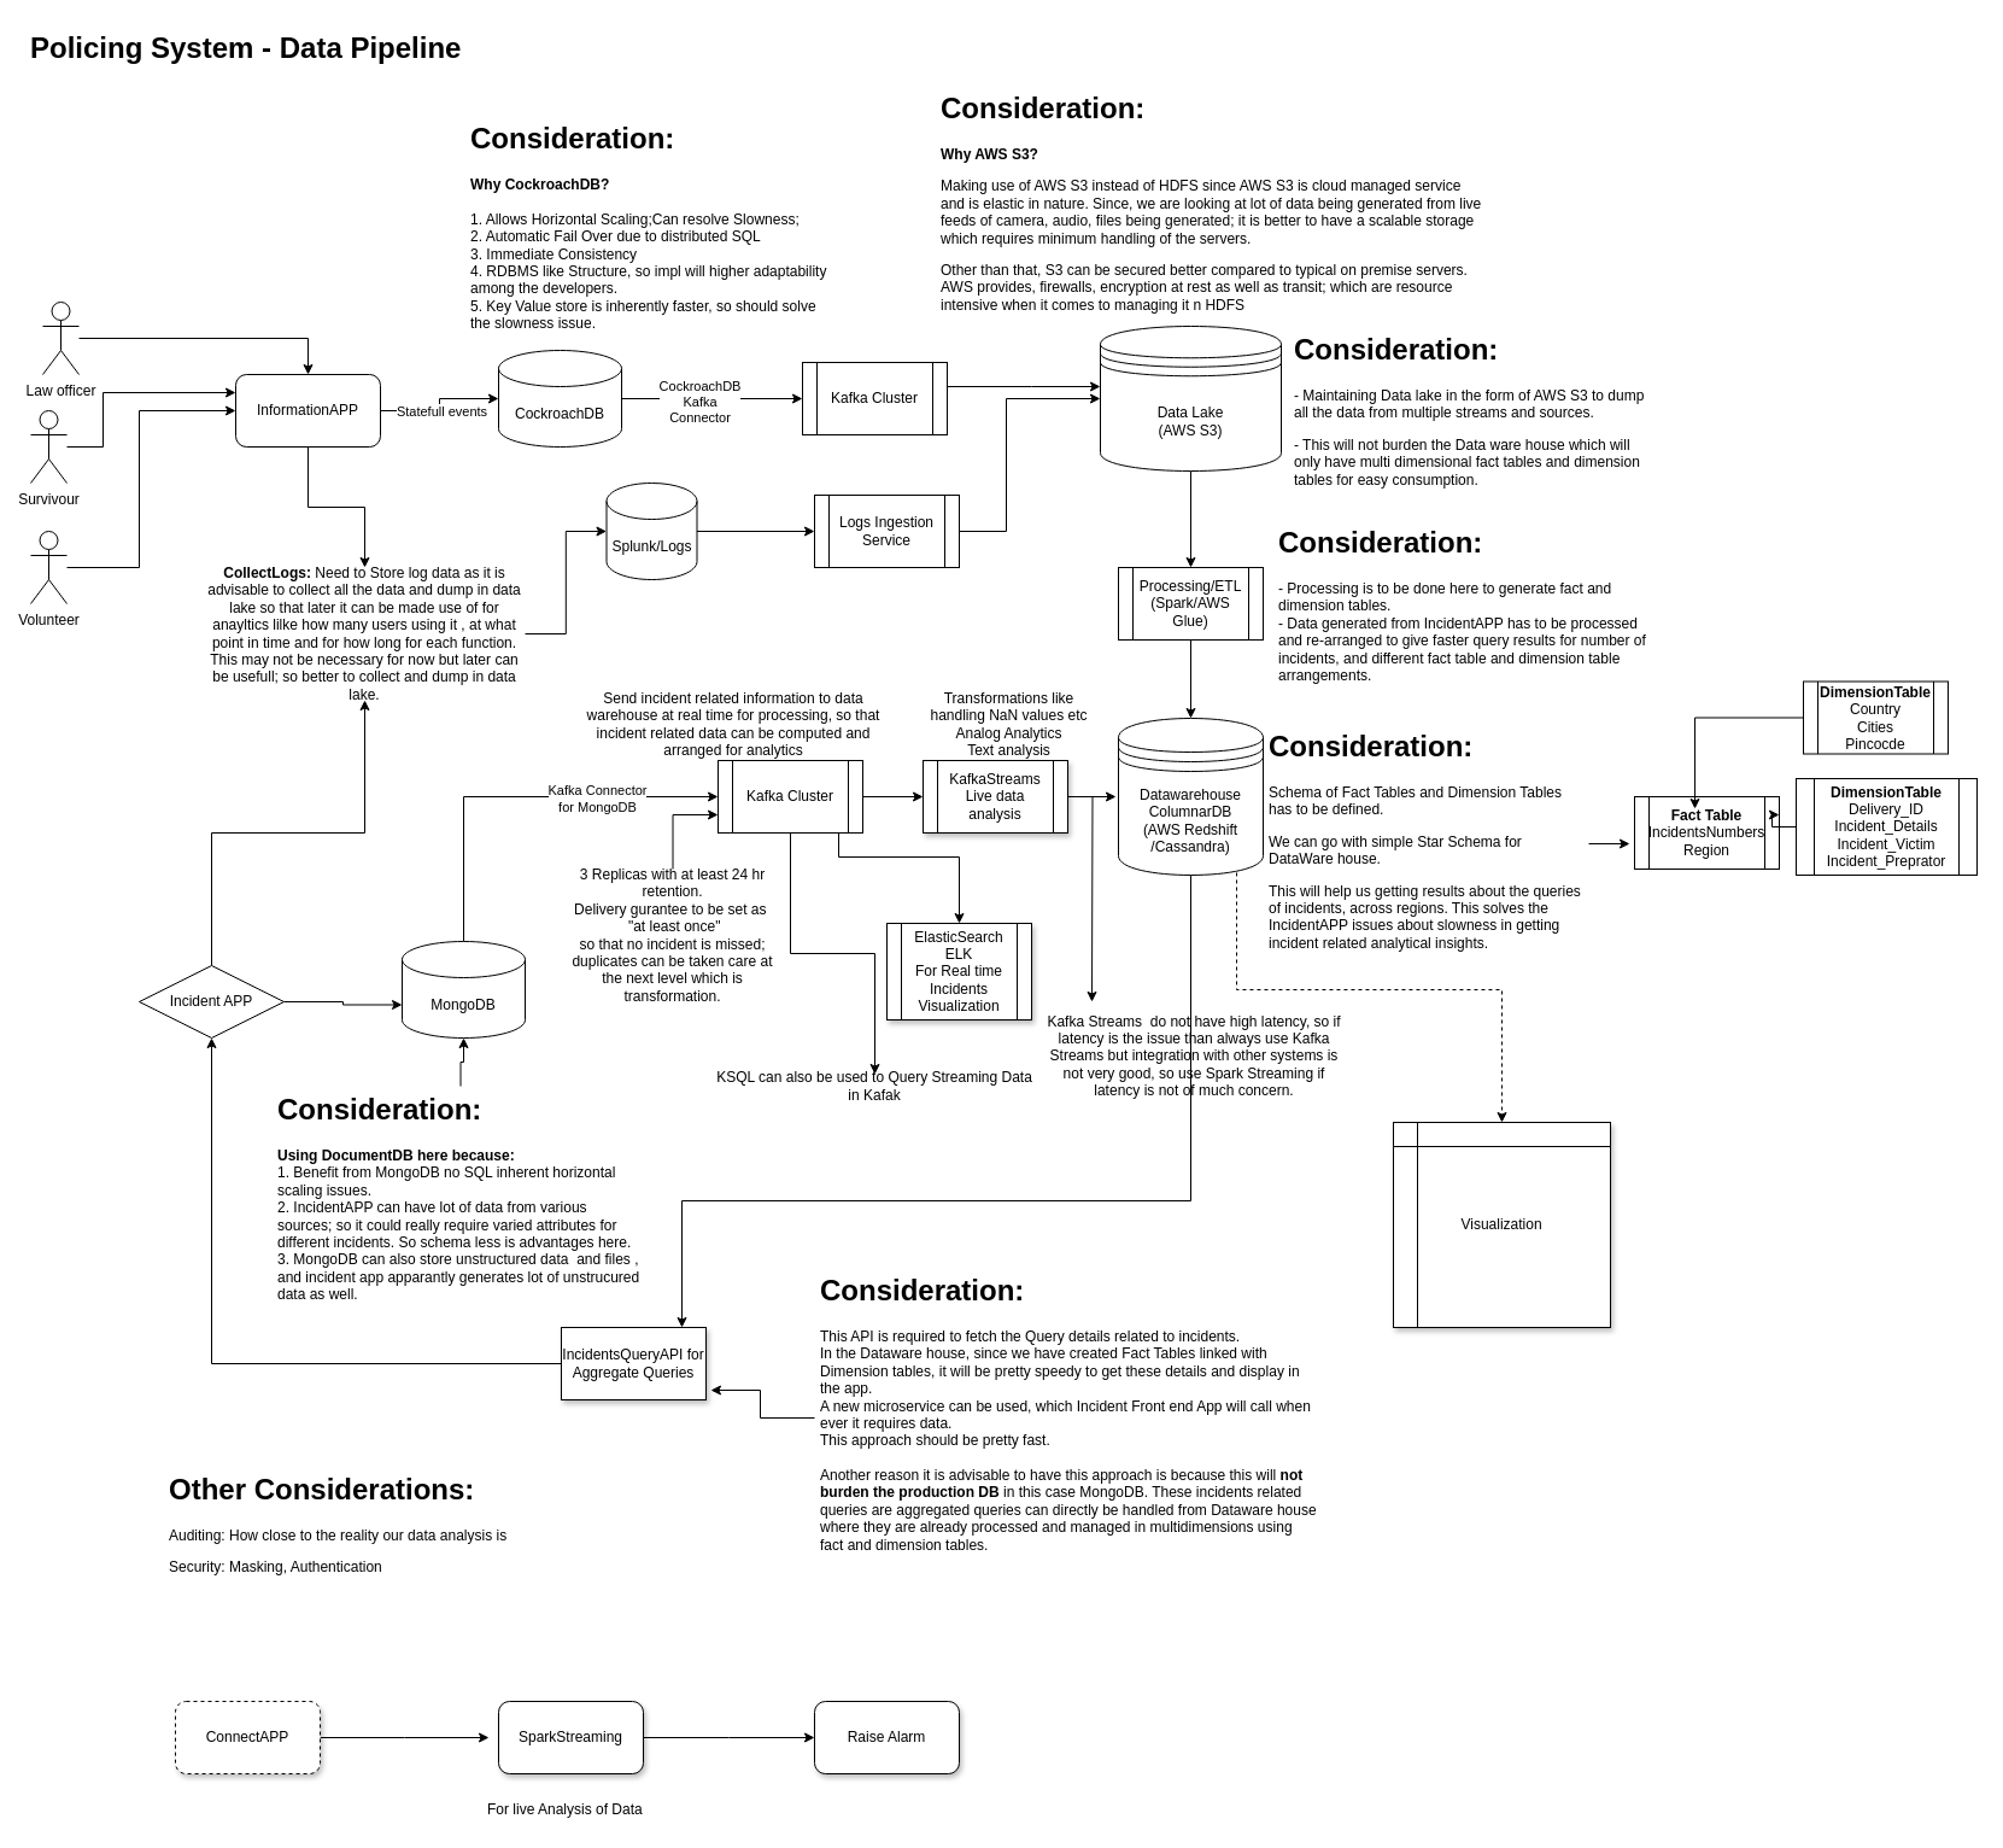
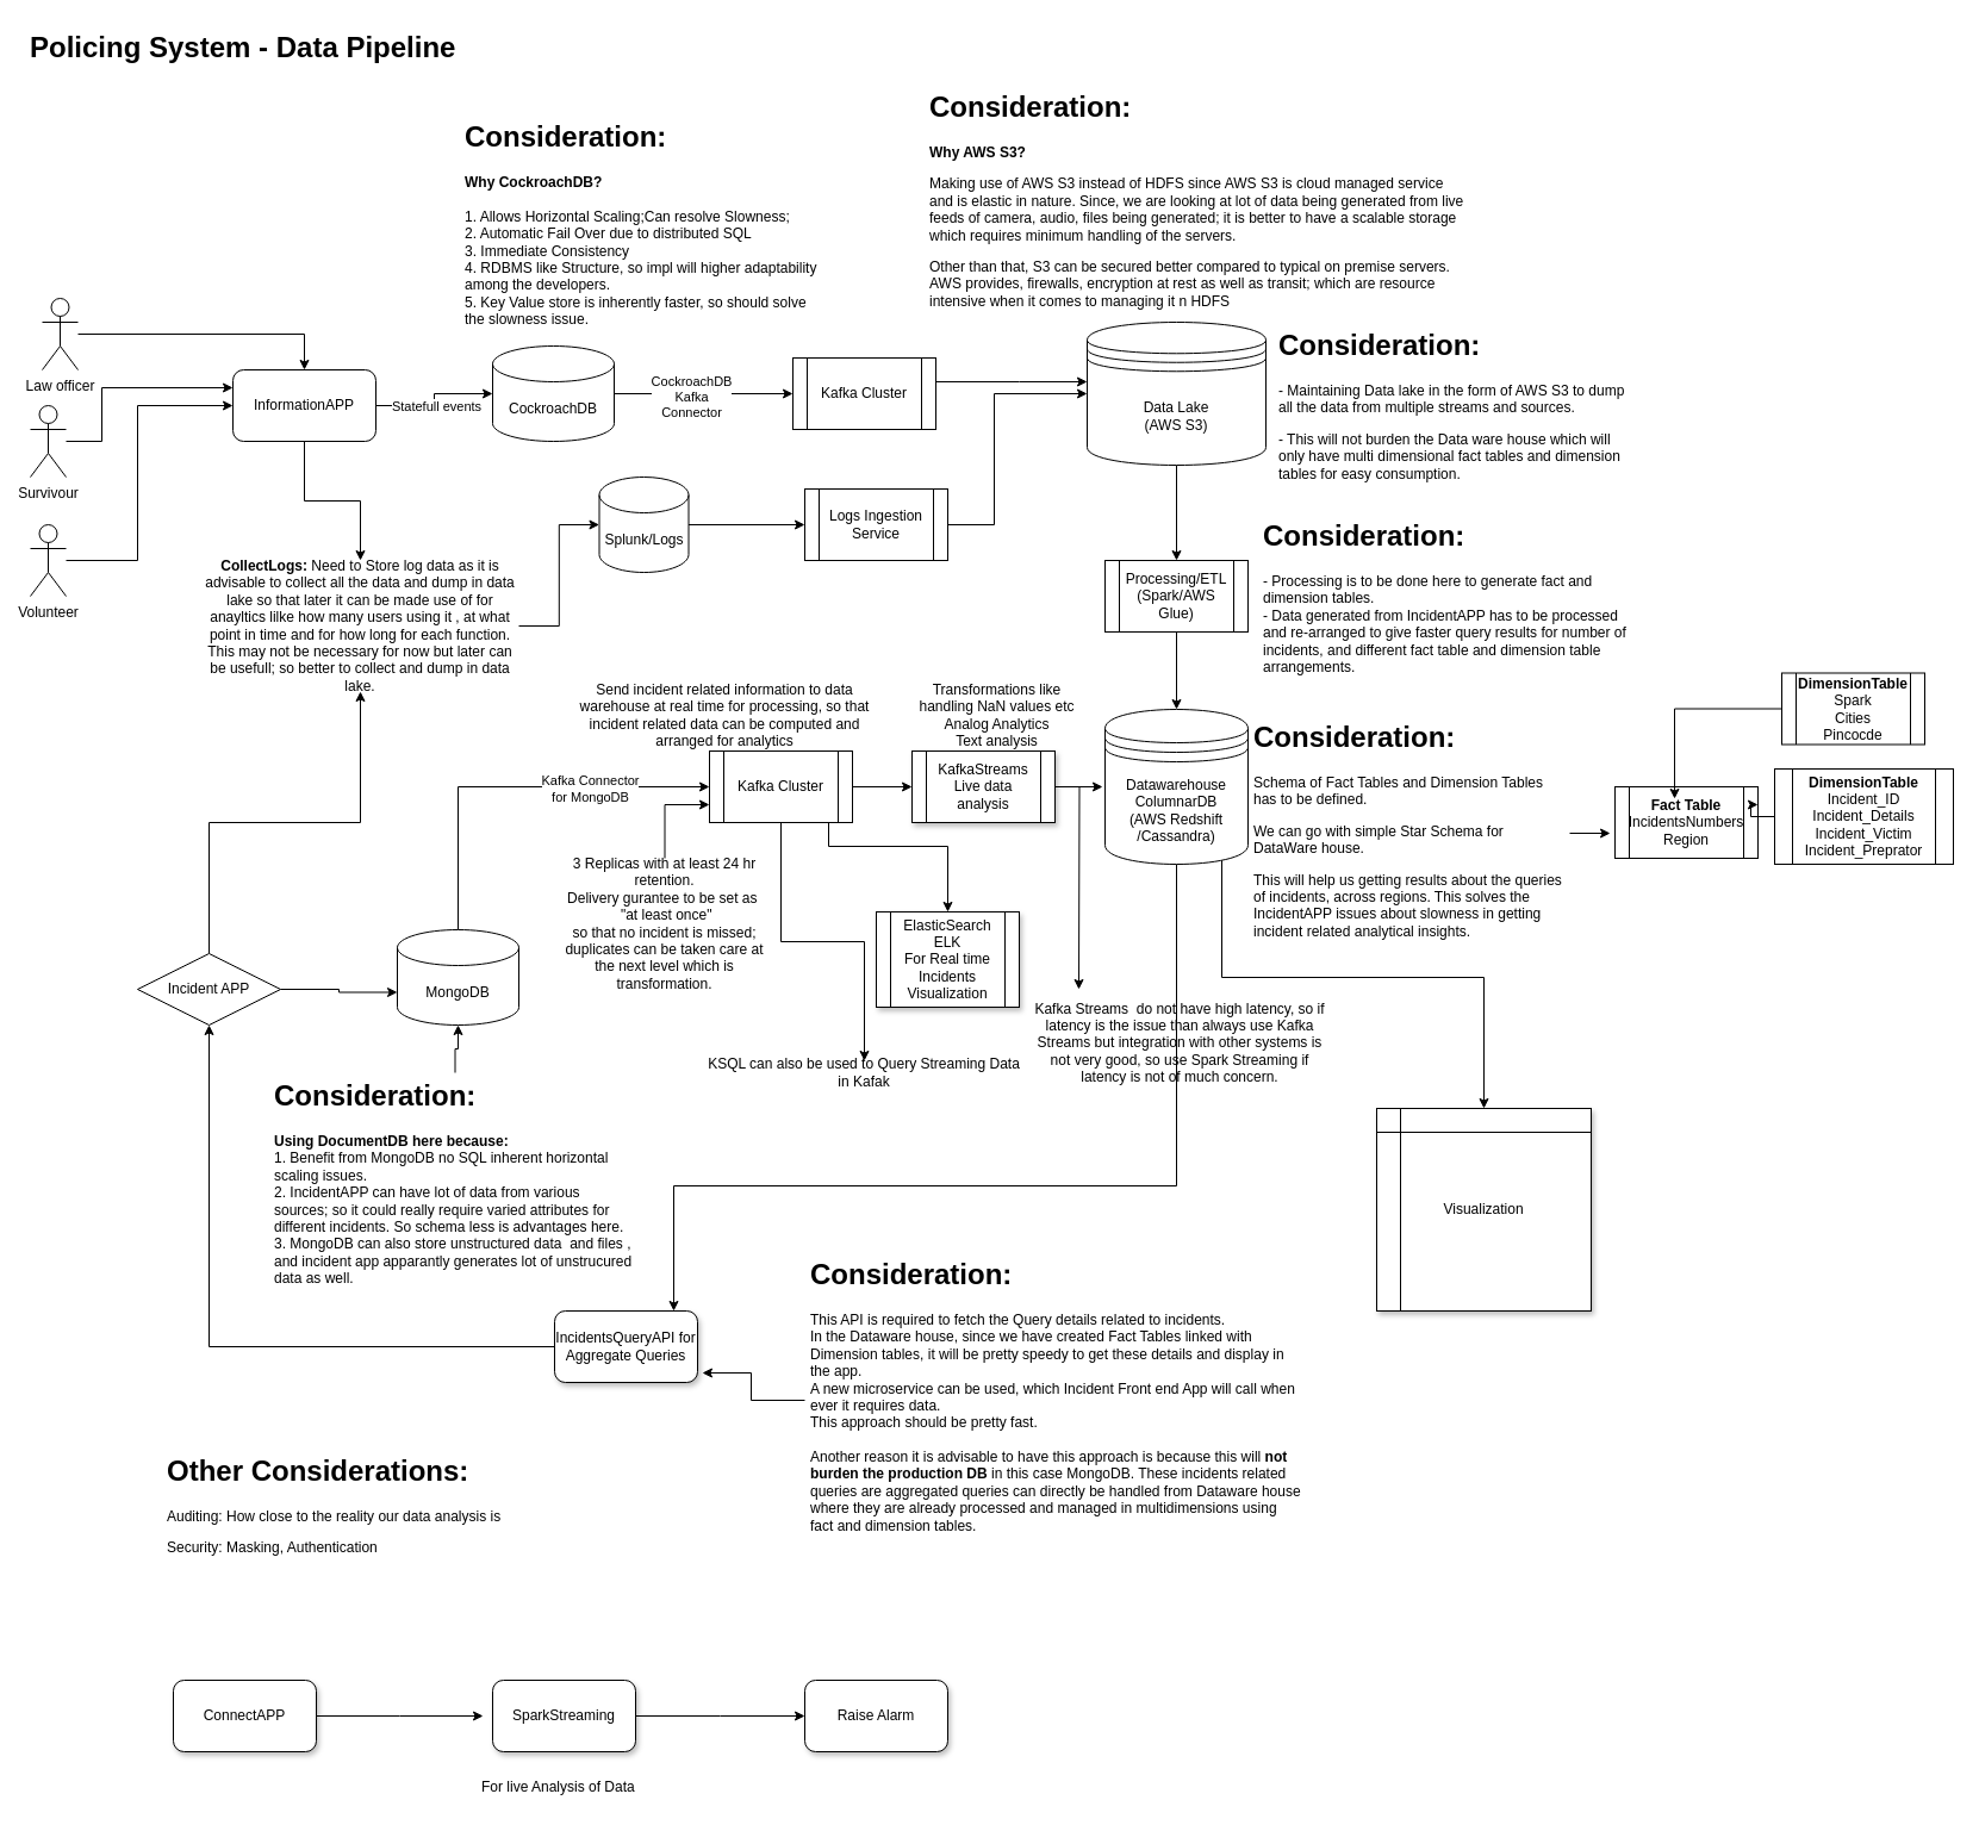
- <mxCell id="40" value="&lt;b&gt;DimensionTable&lt;/b&gt;&lt;br&gt;Country&lt;br&gt;Cities&lt;br&gt;Pincocde" style="shape=process;whiteSpace=wrap;html=1;backgroundOutline=1;" vertex="1" parent="1"><mxGeometry x="1495" y="564.5" width="120" height="60" as="geometry" /></mxCell>
+ <mxCell id="40" value="&lt;b&gt;DimensionTable&lt;/b&gt;&lt;br&gt;Spark&lt;br&gt;Cities&lt;br&gt;Pincocde" style="shape=process;whiteSpace=wrap;html=1;backgroundOutline=1;" vertex="1" parent="1"><mxGeometry x="1495" y="564.5" width="120" height="60" as="geometry" /></mxCell>
- <mxCell id="42" value="&lt;b&gt;DimensionTable&lt;/b&gt;&lt;br&gt;Delivery_ID&lt;br&gt;Incident_Details&lt;br&gt;Incident_Victim&lt;br&gt;Incident_Preprator" style="shape=process;whiteSpace=wrap;html=1;backgroundOutline=1;" vertex="1" parent="1"><mxGeometry x="1489" y="645" width="150" height="80" as="geometry" /></mxCell>
+ <mxCell id="42" value="&lt;b&gt;DimensionTable&lt;/b&gt;&lt;br&gt;Incident_ID&lt;br&gt;Incident_Details&lt;br&gt;Incident_Victim&lt;br&gt;Incident_Preprator" style="shape=process;whiteSpace=wrap;html=1;backgroundOutline=1;" vertex="1" parent="1"><mxGeometry x="1489" y="645" width="150" height="80" as="geometry" /></mxCell>
- <mxCell id="31" style="edgeStyle=orthogonalEdgeStyle;rounded=0;orthogonalLoop=1;jettySize=auto;html=1;exitX=0.783;exitY=0.969;exitDx=0;exitDy=0;exitPerimeter=0;dashed=1;" edge="1" parent="1" source="32" target="59"><mxGeometry relative="1" as="geometry"><Array as="points"><mxPoint x="1025" y="721" /><mxPoint x="1025" y="820" /><mxPoint x="1245" y="820" /></Array></mxGeometry></mxCell>
+ <mxCell id="31" style="edgeStyle=orthogonalEdgeStyle;rounded=0;orthogonalLoop=1;jettySize=auto;html=1;exitX=0.783;exitY=0.969;exitDx=0;exitDy=0;exitPerimeter=0;" edge="1" parent="1" source="32" target="59"><mxGeometry relative="1" as="geometry"><Array as="points"><mxPoint x="1025" y="721" /><mxPoint x="1025" y="820" /><mxPoint x="1245" y="820" /></Array></mxGeometry></mxCell>
- <mxCell id="55" value="IncidentsQueryAPI for Aggregate Queries" style="whiteSpace=wrap;html=1;shadow=1;rounded=0;" vertex="1" parent="1"><mxGeometry x="465" y="1100" width="120" height="60" as="geometry" /></mxCell>
+ <mxCell id="55" value="IncidentsQueryAPI for Aggregate Queries" style="rounded=1;whiteSpace=wrap;html=1;shadow=1;" vertex="1" parent="1"><mxGeometry x="465" y="1100" width="120" height="60" as="geometry" /></mxCell>
- <mxCell id="69" value="ConnectAPP" style="rounded=1;whiteSpace=wrap;html=1;shadow=1;dashed=1;" vertex="1" parent="1"><mxGeometry x="145" y="1410" width="120" height="60" as="geometry" /></mxCell>
+ <mxCell id="69" value="ConnectAPP" style="rounded=1;whiteSpace=wrap;html=1;shadow=1;" vertex="1" parent="1"><mxGeometry x="145" y="1410" width="120" height="60" as="geometry" /></mxCell>
